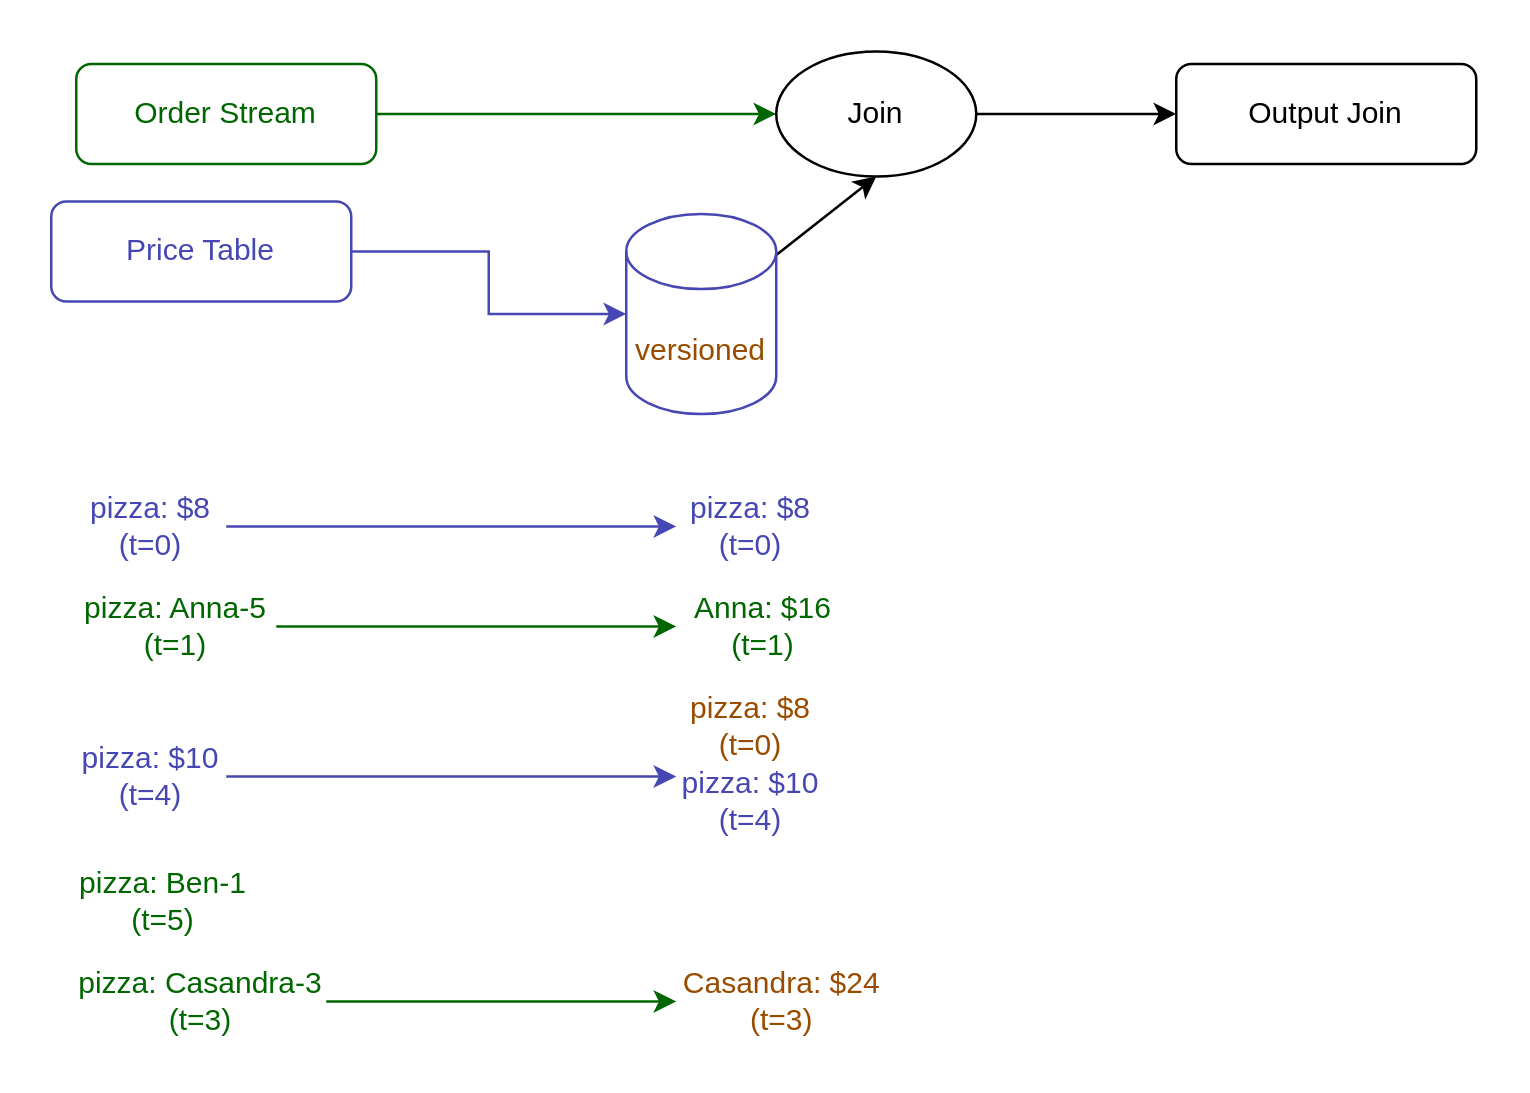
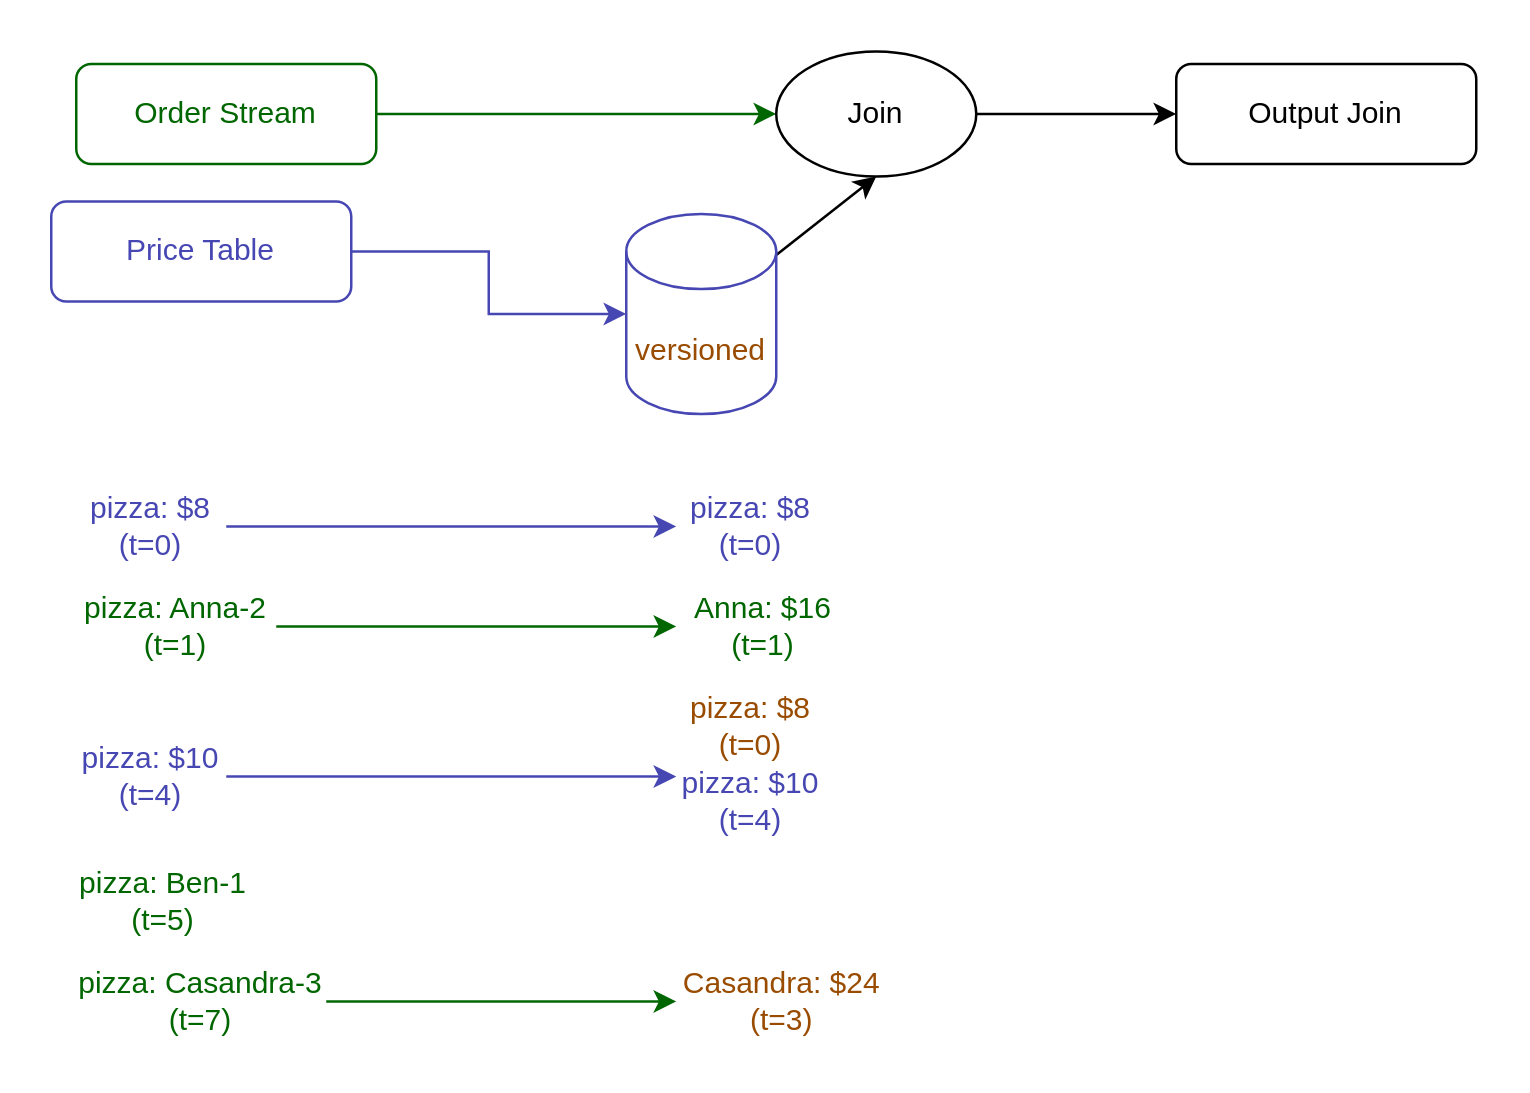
- <mxCell id="15" value="pizza: Anna-5&lt;div&gt;(t=1)&lt;/div&gt;" style="text;html=1;align=center;verticalAlign=middle;whiteSpace=wrap;rounded=0;fontColor=#006600;" parent="1" vertex="1"><mxGeometry x="30" y="235" width="80" height="30" as="geometry" /></mxCell>
+ <mxCell id="15" value="pizza: Anna-2&lt;div&gt;(t=1)&lt;/div&gt;" style="text;html=1;align=center;verticalAlign=middle;whiteSpace=wrap;rounded=0;fontColor=#006600;" parent="1" vertex="1"><mxGeometry x="30" y="235" width="80" height="30" as="geometry" /></mxCell>
- <mxCell id="22" value="pizza: Casandra-3&lt;div&gt;(t=3)&lt;/div&gt;" style="text;html=1;align=center;verticalAlign=middle;whiteSpace=wrap;rounded=0;fontColor=#006600;" parent="1" vertex="1"><mxGeometry x="30" y="385" width="100" height="30" as="geometry" /></mxCell>
+ <mxCell id="22" value="pizza: Casandra-3&lt;div&gt;(t=7)&lt;/div&gt;" style="text;html=1;align=center;verticalAlign=middle;whiteSpace=wrap;rounded=0;fontColor=#006600;" parent="1" vertex="1"><mxGeometry x="30" y="385" width="100" height="30" as="geometry" /></mxCell>
